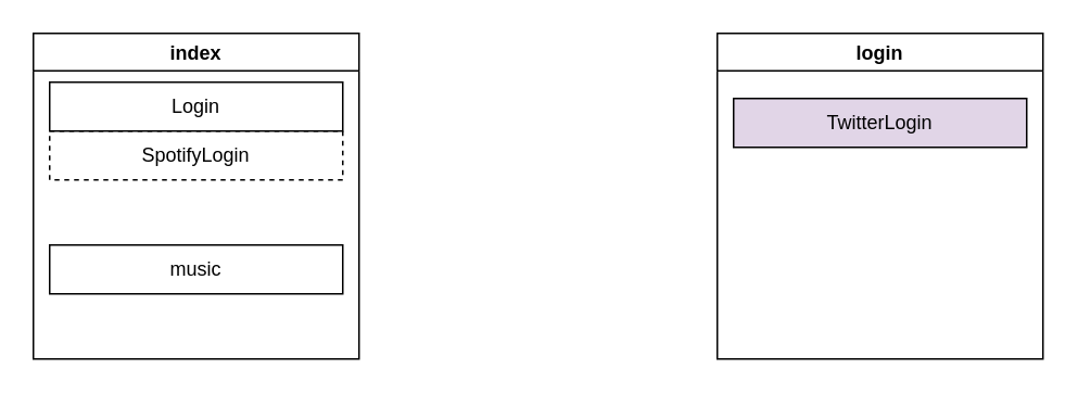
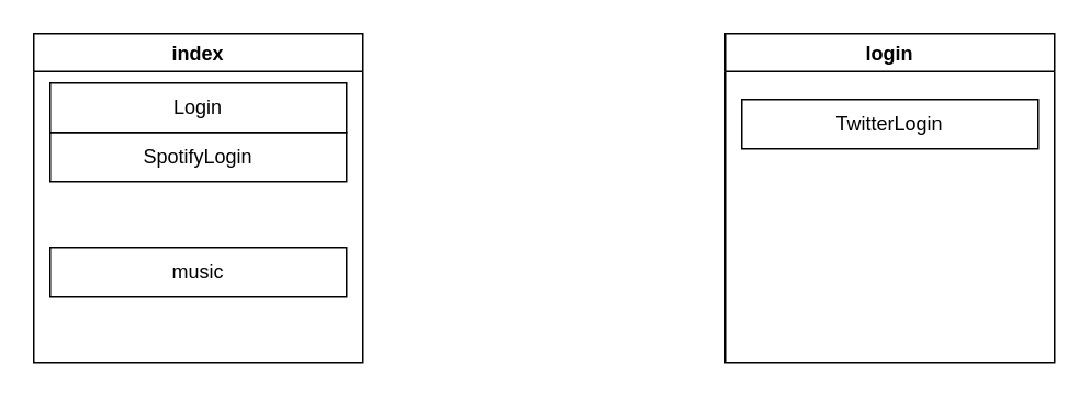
- <mxCell id="6" value="TwitterLogin" style="rounded=0;whiteSpace=wrap;html=1;fillColor=#e1d5e7;" vertex="1" parent="5"><mxGeometry x="10" y="40" width="180" height="30" as="geometry" /></mxCell>
+ <mxCell id="6" value="TwitterLogin" style="rounded=0;whiteSpace=wrap;html=1;" vertex="1" parent="5"><mxGeometry x="10" y="40" width="180" height="30" as="geometry" /></mxCell>
- <mxCell id="3" value="SpotifyLogin" style="rounded=0;whiteSpace=wrap;html=1;dashed=1;" vertex="1" parent="2"><mxGeometry x="10" y="60" width="180" height="30" as="geometry" /></mxCell>
+ <mxCell id="3" value="SpotifyLogin" style="rounded=0;whiteSpace=wrap;html=1;" vertex="1" parent="2"><mxGeometry x="10" y="60" width="180" height="30" as="geometry" /></mxCell>
